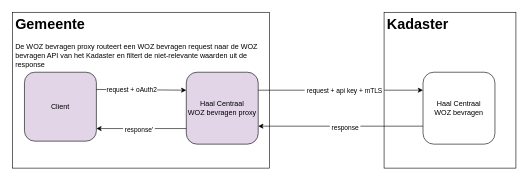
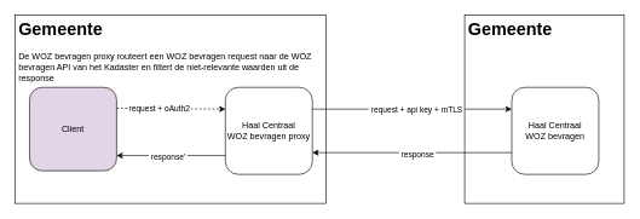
- <mxCell id="14" value="&lt;h1&gt;Kadaster&lt;/h1&gt;" style="text;html=1;fillColor=none;spacing=5;spacingTop=-20;whiteSpace=wrap;overflow=hidden;rounded=0;strokeColor=#000000;" vertex="1" parent="1"><mxGeometry x="640" y="20" width="220" height="260" as="geometry" /></mxCell>
+ <mxCell id="14" value="&lt;h1&gt;Gemeente&lt;/h1&gt;" style="text;html=1;fillColor=none;spacing=5;spacingTop=-20;whiteSpace=wrap;overflow=hidden;rounded=0;strokeColor=#000000;" vertex="1" parent="1"><mxGeometry x="640" y="20" width="220" height="260" as="geometry" /></mxCell>
- <mxCell id="7" value="" style="endArrow=classic;html=1;exitX=1;exitY=0.25;exitDx=0;exitDy=0;entryX=0;entryY=0.25;entryDx=0;entryDy=0;" edge="1" parent="1" source="4" target="3"><mxGeometry width="50" height="50" relative="1" as="geometry"><mxPoint x="160" y="230" as="sourcePoint" /><mxPoint x="210" y="180" as="targetPoint" /></mxGeometry></mxCell>
+ <mxCell id="7" value="" style="endArrow=classic;html=1;exitX=1;exitY=0.25;exitDx=0;exitDy=0;entryX=0;entryY=0.25;entryDx=0;entryDy=0;dashed=1;" edge="1" parent="1" source="4" target="3"><mxGeometry width="50" height="50" relative="1" as="geometry"><mxPoint x="160" y="230" as="sourcePoint" /><mxPoint x="210" y="180" as="targetPoint" /></mxGeometry></mxCell>
- <mxCell id="3" value="Haal Centraal&lt;br&gt;WOZ bevragen proxy" style="rounded=1;whiteSpace=wrap;html=1;fillColor=#e1d5e7;" vertex="1" parent="1"><mxGeometry x="310" y="120" width="120" height="120" as="geometry" /></mxCell>
+ <mxCell id="3" value="Haal Centraal&lt;br&gt;WOZ bevragen proxy" style="rounded=1;whiteSpace=wrap;html=1;" vertex="1" parent="1"><mxGeometry x="310" y="120" width="120" height="120" as="geometry" /></mxCell>
